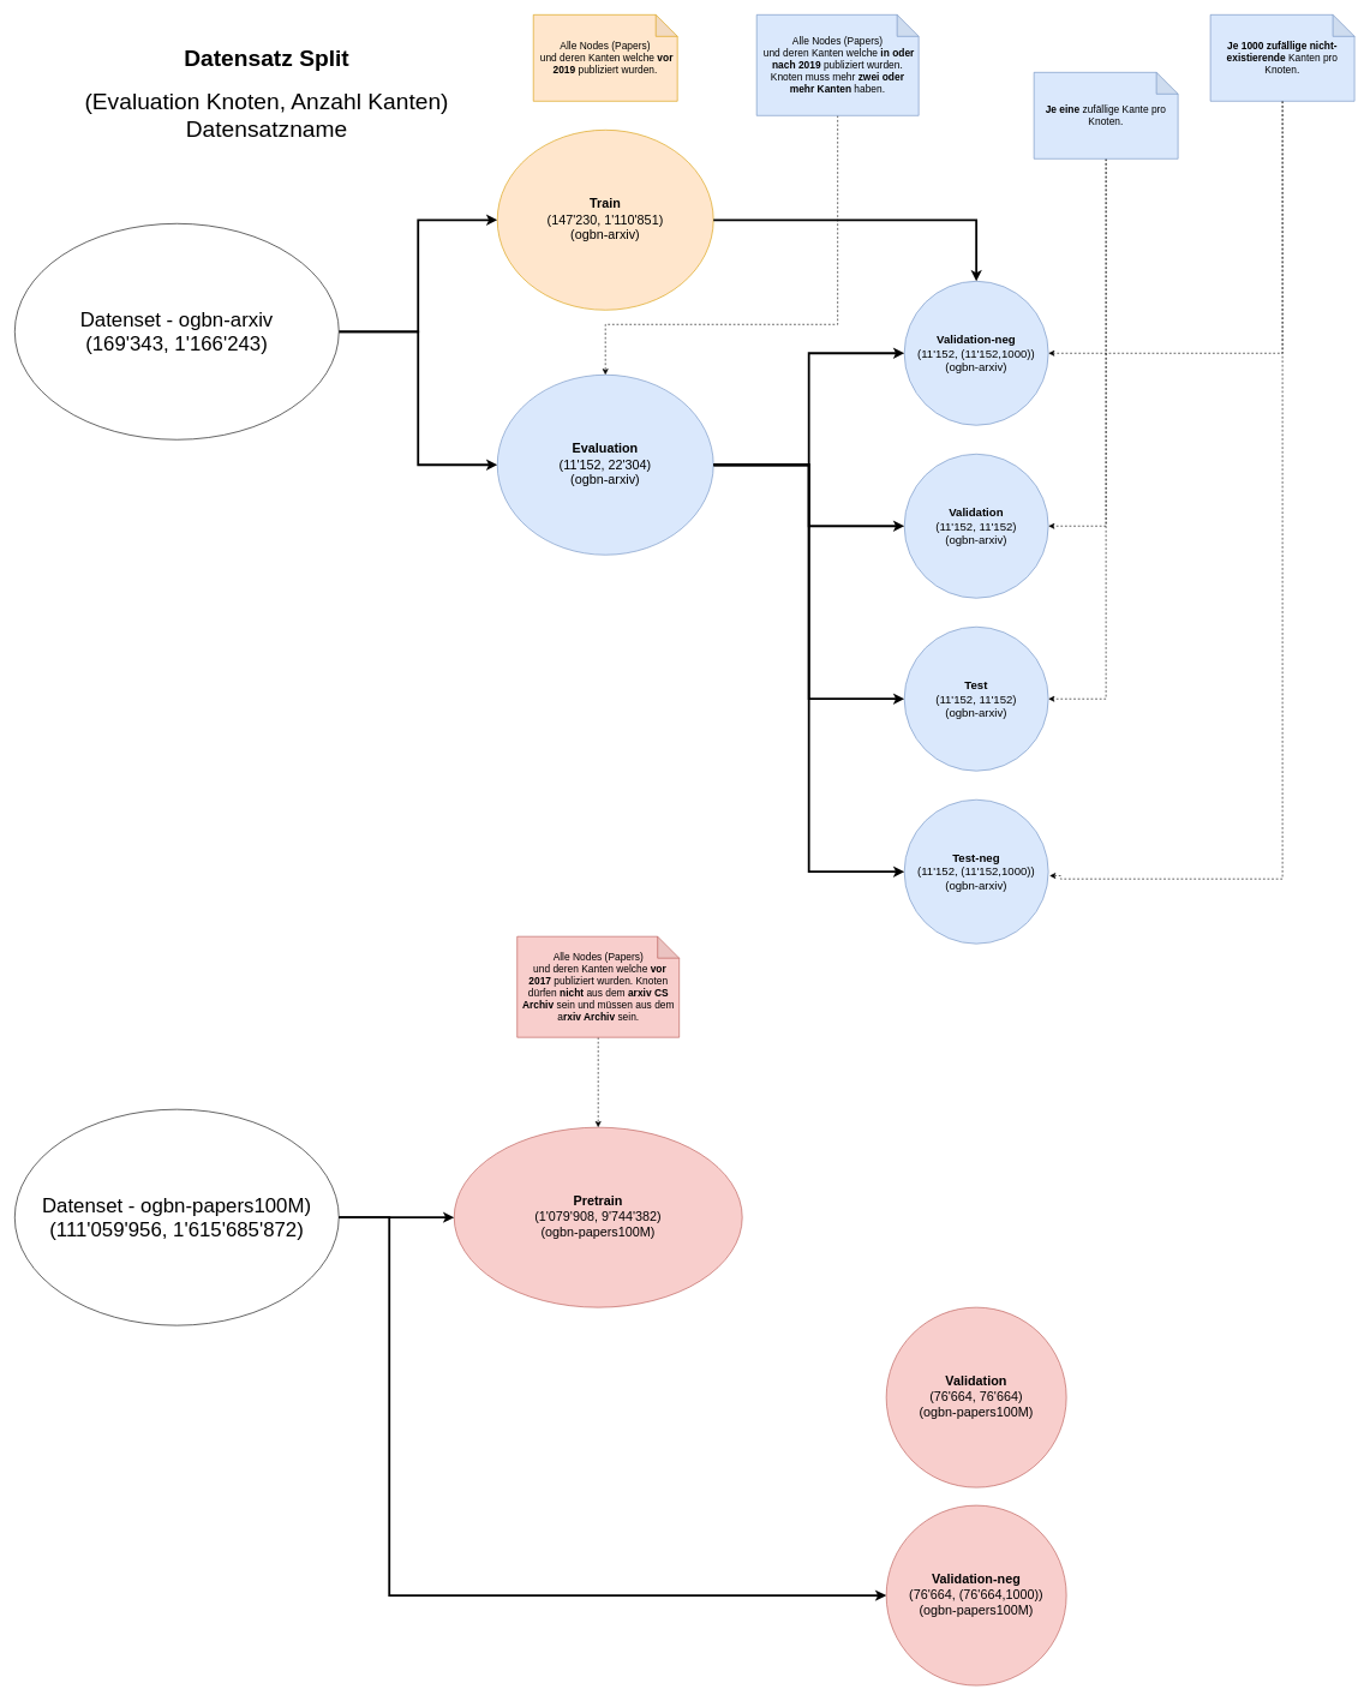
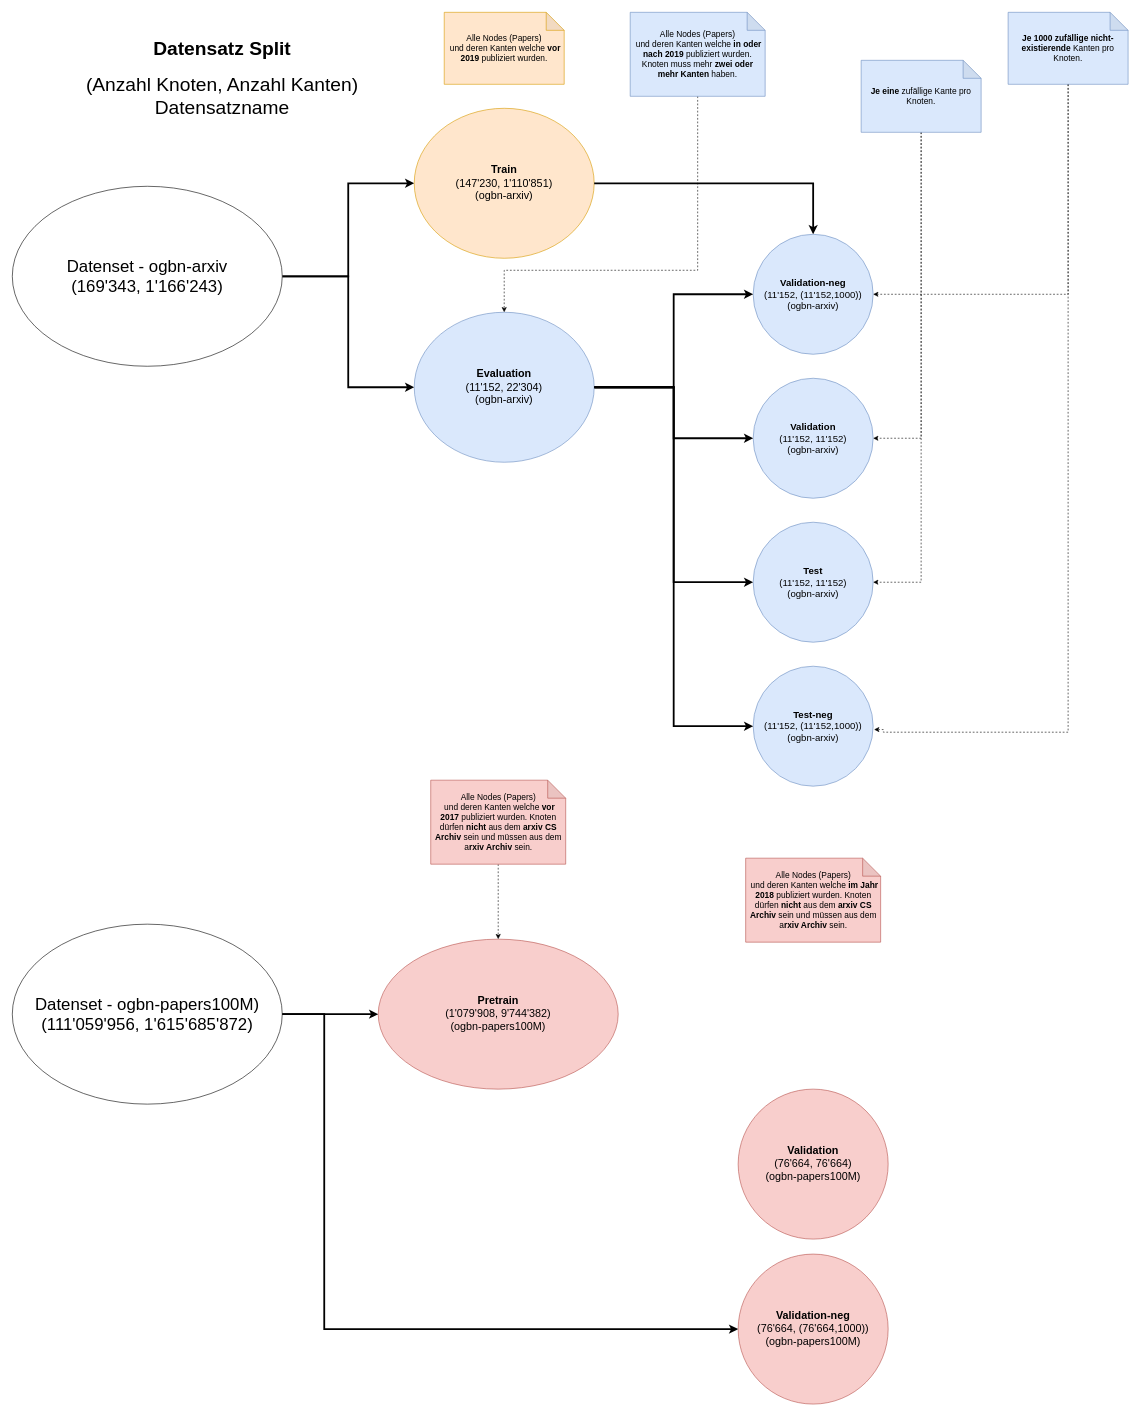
- <mxCell id="14" value="&lt;h1 style=&quot;font-size: 32px;&quot;&gt;&lt;font style=&quot;font-size: 32px;&quot;&gt;Datensatz Split&lt;/font&gt;&lt;/h1&gt;&lt;font style=&quot;font-size: 32px;&quot;&gt;&lt;div style=&quot;&quot;&gt;&lt;span style=&quot;background-color: initial;&quot;&gt;(Evaluation Knoten, Anzahl Kanten)&lt;/span&gt;&lt;/div&gt;&lt;div style=&quot;&quot;&gt;&lt;span style=&quot;background-color: initial;&quot;&gt;Datensatzname&lt;/span&gt;&lt;/div&gt;&lt;/font&gt;" style="text;html=1;strokeColor=none;fillColor=none;spacing=5;spacingTop=-20;whiteSpace=wrap;overflow=hidden;rounded=0;align=center;" parent="1" vertex="1"><mxGeometry x="100" y="50" width="540" height="150" as="geometry" /></mxCell>
+ <mxCell id="14" value="&lt;h1 style=&quot;font-size: 32px;&quot;&gt;&lt;font style=&quot;font-size: 32px;&quot;&gt;Datensatz Split&lt;/font&gt;&lt;/h1&gt;&lt;font style=&quot;font-size: 32px;&quot;&gt;&lt;div style=&quot;&quot;&gt;&lt;span style=&quot;background-color: initial;&quot;&gt;(Anzahl Knoten, Anzahl Kanten)&lt;/span&gt;&lt;/div&gt;&lt;div style=&quot;&quot;&gt;&lt;span style=&quot;background-color: initial;&quot;&gt;Datensatzname&lt;/span&gt;&lt;/div&gt;&lt;/font&gt;" style="text;html=1;strokeColor=none;fillColor=none;spacing=5;spacingTop=-20;whiteSpace=wrap;overflow=hidden;rounded=0;align=center;" parent="1" vertex="1"><mxGeometry x="100" y="50" width="540" height="150" as="geometry" /></mxCell>
+ <mxCell id="32" value="&lt;font style=&quot;font-size: 14px&quot;&gt;Alle Nodes&amp;nbsp;(Papers)&lt;br&gt;&amp;nbsp;und deren Kanten welche&lt;b&gt;&amp;nbsp;im Jahr 2018&lt;/b&gt;&lt;b&gt;&amp;nbsp;&lt;/b&gt;publiziert wurden. Knoten dürfen &lt;b&gt;nicht &lt;/b&gt;aus dem &lt;b&gt;arxiv CS Archiv&lt;/b&gt; sein und&amp;nbsp;&lt;span class=&quot;ui-provider a b c d e f g h i j k l m n o p q r s t u v w x y z ab ac ae af ag ah ai aj ak&quot; dir=&quot;ltr&quot;&gt;müssen aus dem a&lt;b&gt;rxiv Archiv&lt;/b&gt; sein.&lt;/span&gt;&lt;br&gt;&lt;/font&gt;" style="shape=note;whiteSpace=wrap;html=1;backgroundOutline=1;darkOpacity=0.05;fillColor=#f8cecc;strokeColor=#b85450;" parent="1" vertex="1"><mxGeometry x="1242.5" y="1430" width="225" height="140" as="geometry" /></mxCell>
